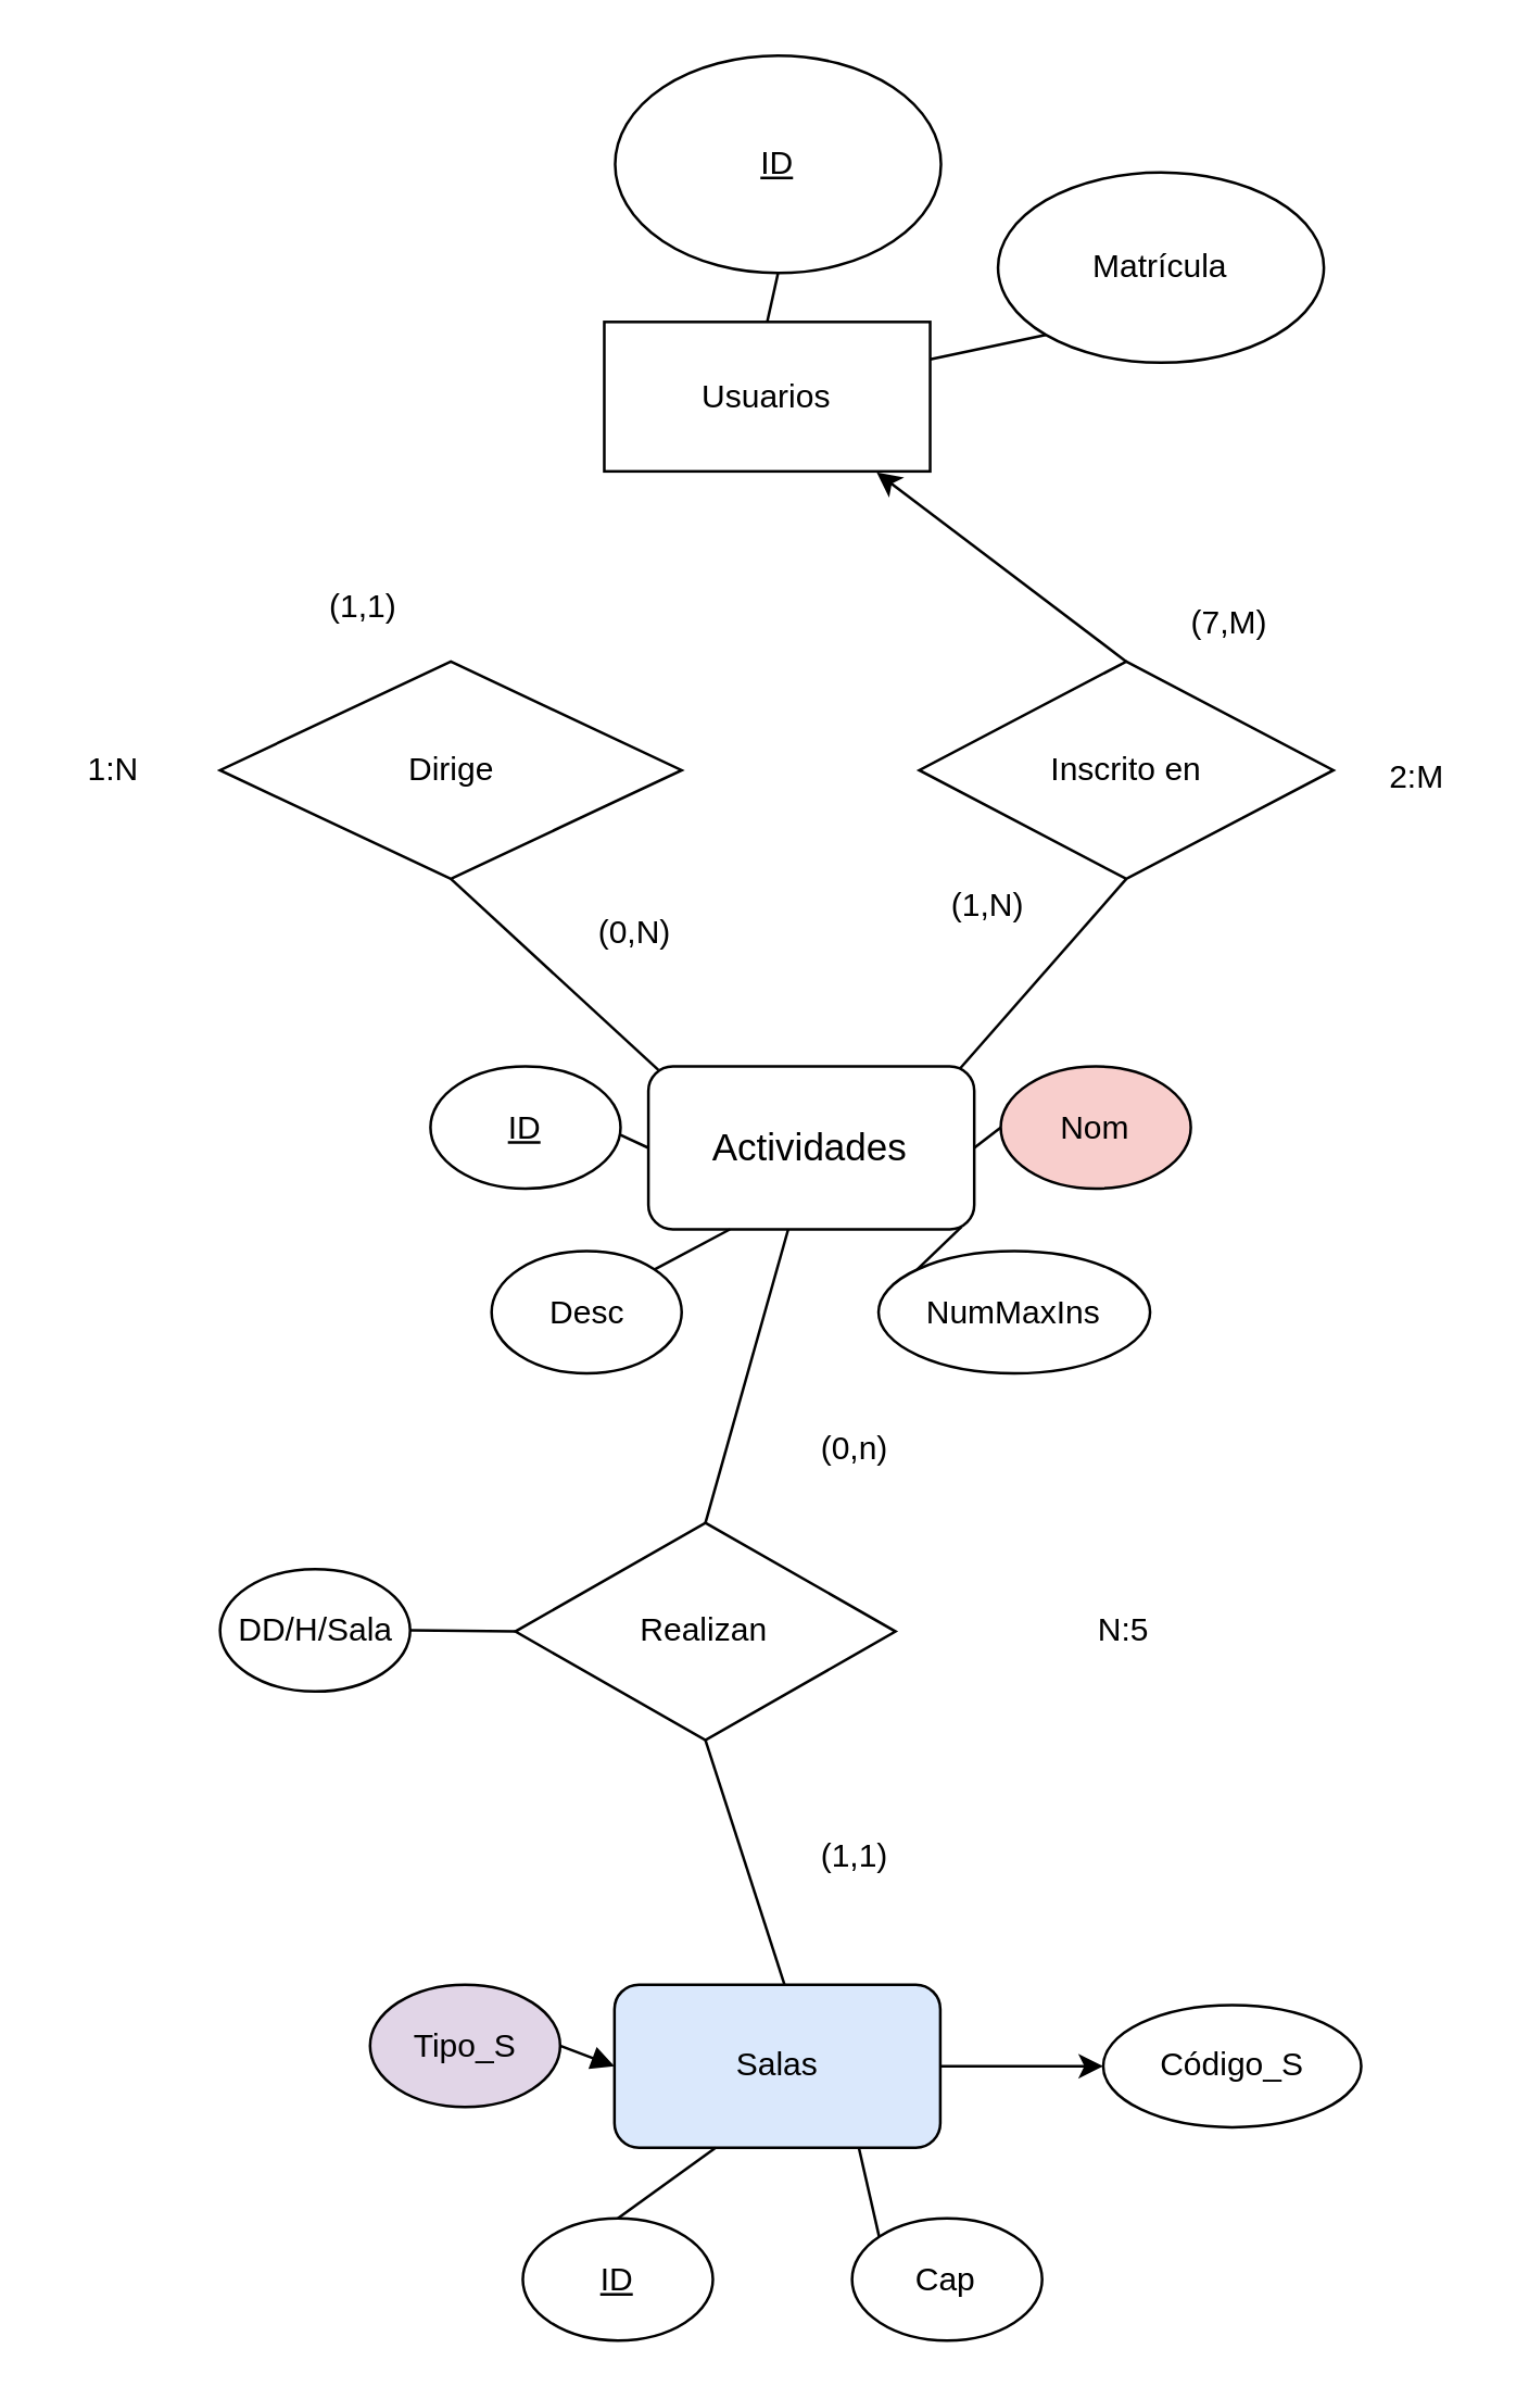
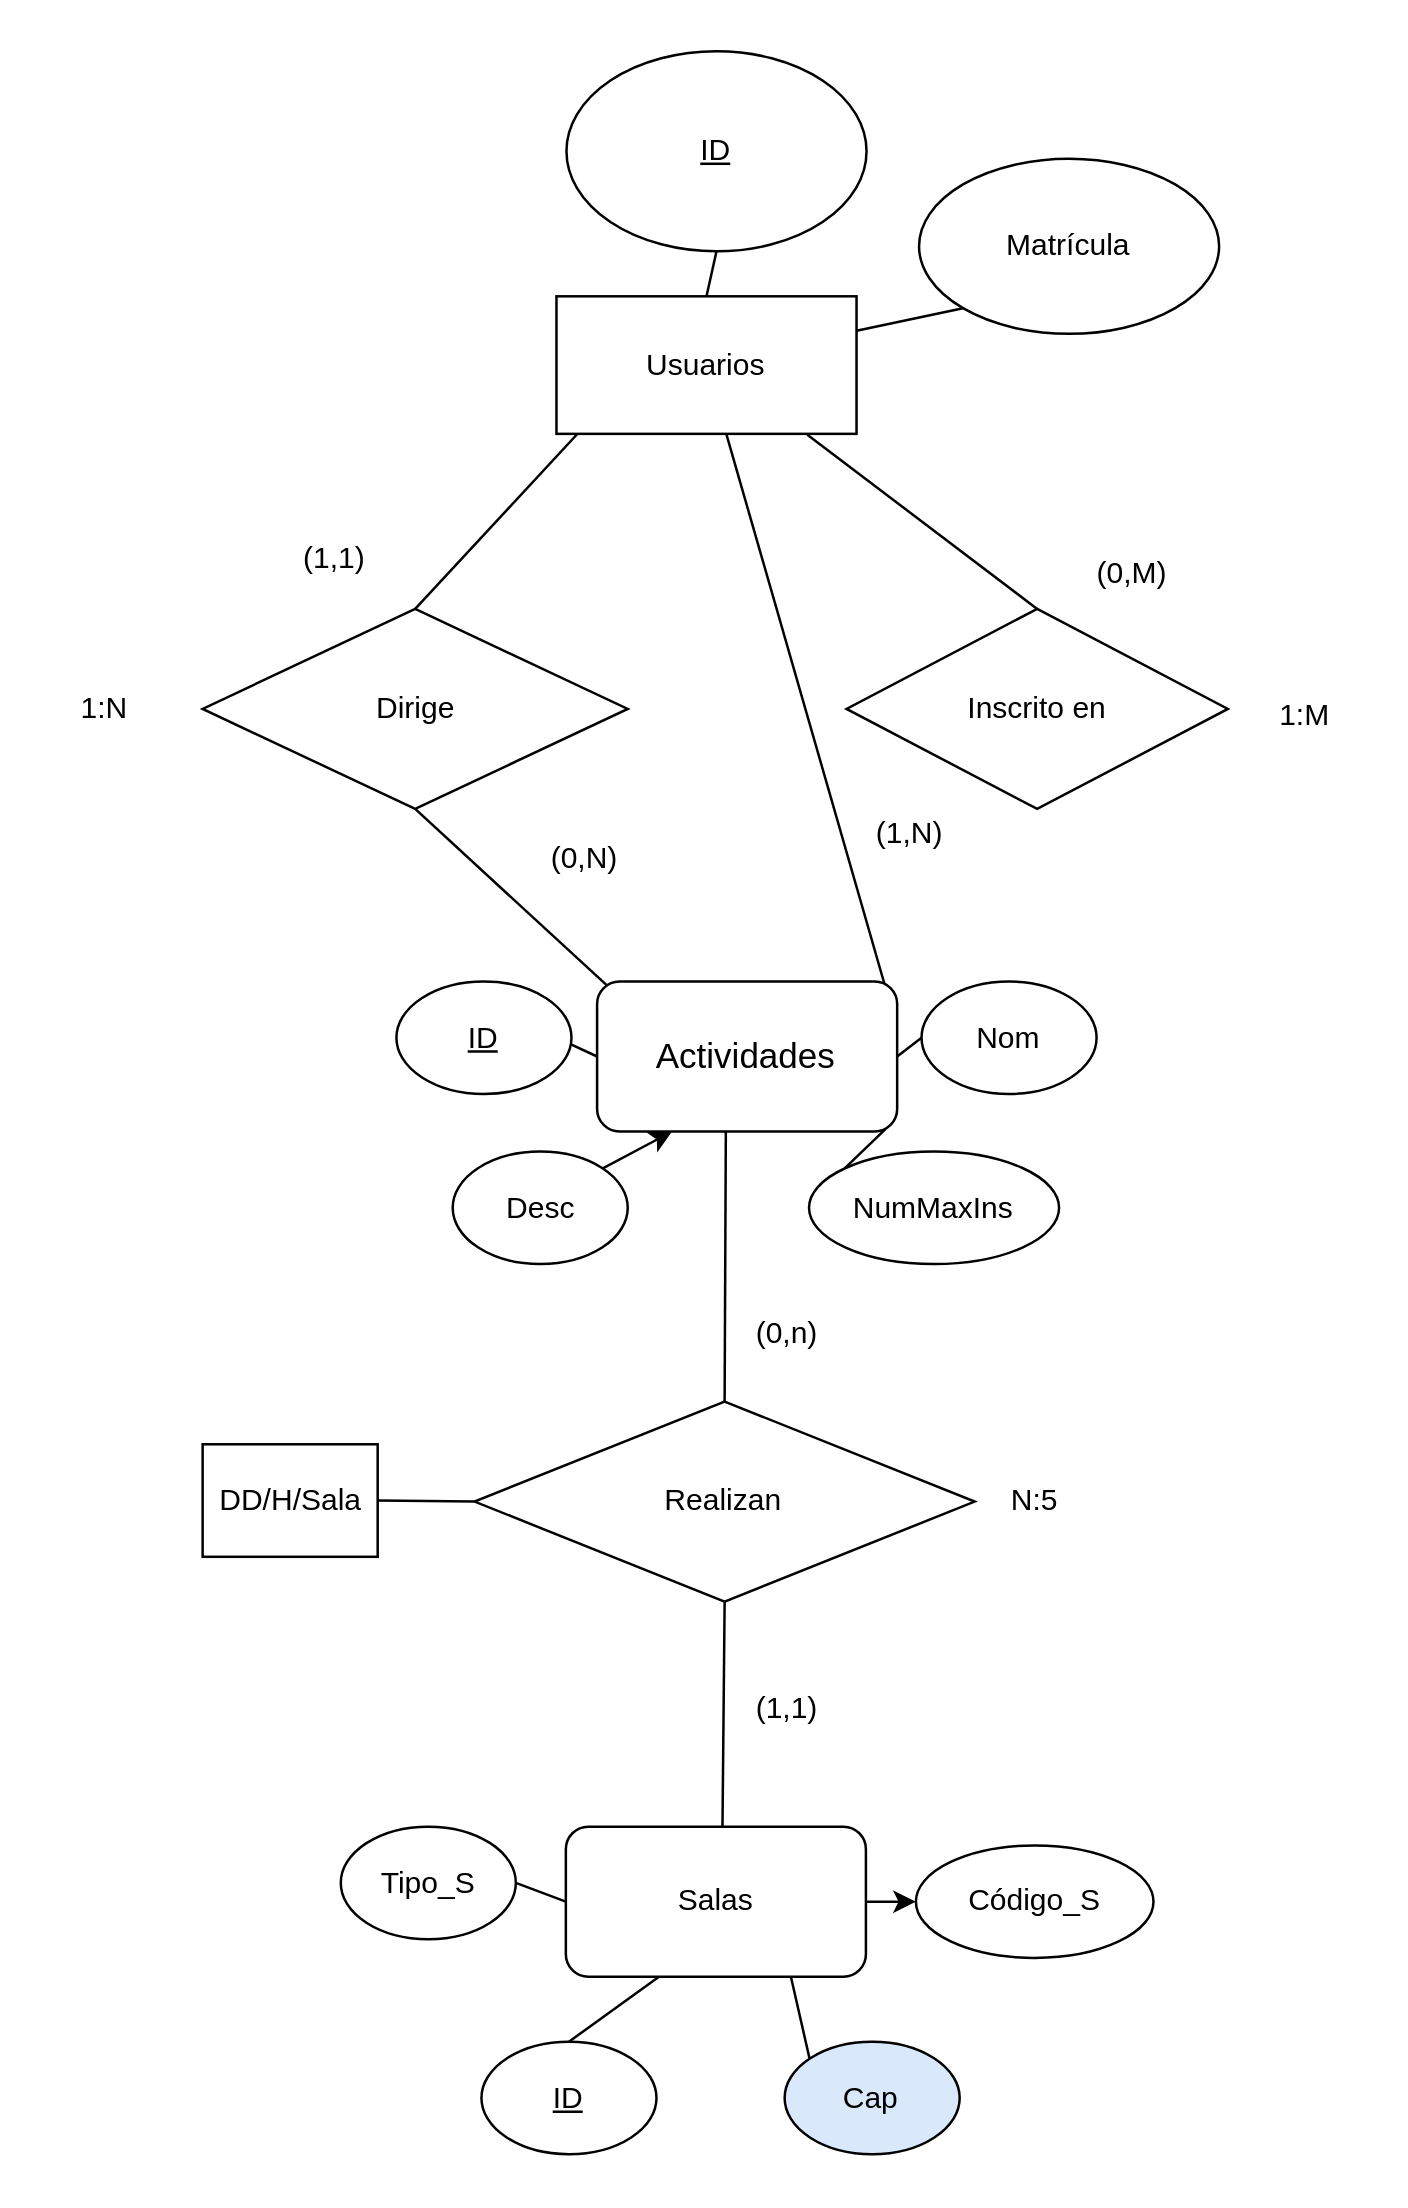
- <mxCell id="20" value="" style="endArrow=classic;html=1;rounded=0;exitX=0.5;exitY=0;exitDx=0;exitDy=0;entryX=0.836;entryY=1.007;entryDx=0;entryDy=0;entryPerimeter=0;" edge="1" parent="1" source="15" target="11"><mxGeometry width="50" height="50" relative="1" as="geometry"><mxPoint x="393" y="260" as="sourcePoint" /><mxPoint x="323" y="180" as="targetPoint" /></mxGeometry></mxCell>
+ <mxCell id="20" value="" style="endArrow=none;html=1;rounded=0;exitX=0.5;exitY=0;exitDx=0;exitDy=0;entryX=0.836;entryY=1.007;entryDx=0;entryDy=0;entryPerimeter=0;" edge="1" parent="1" source="15" target="11"><mxGeometry width="50" height="50" relative="1" as="geometry"><mxPoint x="393" y="260" as="sourcePoint" /><mxPoint x="323" y="180" as="targetPoint" /></mxGeometry></mxCell>
+ <mxCell id="19" value="" style="endArrow=none;html=1;rounded=0;exitX=0.5;exitY=0;exitDx=0;exitDy=0;entryX=0.068;entryY=1.005;entryDx=0;entryDy=0;entryPerimeter=0;" edge="1" parent="1" source="14" target="11"><mxGeometry width="50" height="50" relative="1" as="geometry"><mxPoint x="303" y="270" as="sourcePoint" /><mxPoint x="203" y="180" as="targetPoint" /></mxGeometry></mxCell>
- <mxCell id="32" value="(7,M)" style="text;html=1;align=center;verticalAlign=middle;resizable=0;points=[];autosize=1;strokeColor=none;fillColor=none;" vertex="1" parent="1"><mxGeometry x="426.5" y="214" width="50" height="30" as="geometry" /></mxCell>
+ <mxCell id="32" value="(0,M)" style="text;html=1;align=center;verticalAlign=middle;resizable=0;points=[];autosize=1;strokeColor=none;fillColor=none;" vertex="1" parent="1"><mxGeometry x="426.5" y="214" width="50" height="30" as="geometry" /></mxCell>
- <mxCell id="33" value="2:M" style="text;html=1;align=center;verticalAlign=middle;resizable=0;points=[];autosize=1;strokeColor=none;fillColor=none;" vertex="1" parent="1"><mxGeometry x="500.5" y="271" width="40" height="30" as="geometry" /></mxCell>
+ <mxCell id="33" value="1:M" style="text;html=1;align=center;verticalAlign=middle;resizable=0;points=[];autosize=1;strokeColor=none;fillColor=none;" vertex="1" parent="1"><mxGeometry x="500.5" y="271" width="40" height="30" as="geometry" /></mxCell>
- <mxCell id="22" value="" style="endArrow=none;html=1;rounded=0;entryX=0.5;entryY=1;entryDx=0;entryDy=0;exitX=0.957;exitY=0.012;exitDx=0;exitDy=0;exitPerimeter=0;" edge="1" parent="1" source="17" target="15"><mxGeometry width="50" height="50" relative="1" as="geometry"><mxPoint x="333" y="390" as="sourcePoint" /><mxPoint x="383" y="340" as="targetPoint" /></mxGeometry></mxCell>
+ <mxCell id="22" value="" style="endArrow=none;html=1;rounded=0;exitX=0.957;exitY=0.012;exitDx=0;exitDy=0;exitPerimeter=0;" edge="1" parent="1" source="17" target="11"><mxGeometry width="50" height="50" relative="1" as="geometry"><mxPoint x="333" y="390" as="sourcePoint" /><mxPoint x="383" y="340" as="targetPoint" /></mxGeometry></mxCell>
- <mxCell id="10" value="Nom" style="ellipse;whiteSpace=wrap;html=1;fillColor=#f8cecc;" vertex="1" parent="1"><mxGeometry x="368" y="392" width="70" height="45" as="geometry" /></mxCell>
+ <mxCell id="10" value="Nom" style="ellipse;whiteSpace=wrap;html=1;" vertex="1" parent="1"><mxGeometry x="368" y="392" width="70" height="45" as="geometry" /></mxCell>
- <mxCell id="39" value="" style="endArrow=none;html=1;rounded=0;exitX=1;exitY=0;exitDx=0;exitDy=0;entryX=0.25;entryY=1;entryDx=0;entryDy=0;" edge="1" parent="1" source="9" target="17"><mxGeometry width="50" height="50" relative="1" as="geometry"><mxPoint x="253" y="480" as="sourcePoint" /><mxPoint x="303" y="430" as="targetPoint" /></mxGeometry></mxCell>
+ <mxCell id="39" value="" style="endArrow=classic;html=1;rounded=0;exitX=1;exitY=0;exitDx=0;exitDy=0;entryX=0.25;entryY=1;entryDx=0;entryDy=0;" edge="1" parent="1" source="9" target="17"><mxGeometry width="50" height="50" relative="1" as="geometry"><mxPoint x="253" y="480" as="sourcePoint" /><mxPoint x="303" y="430" as="targetPoint" /></mxGeometry></mxCell>
- <mxCell id="7" value="DD/H/Sala" style="ellipse;whiteSpace=wrap;html=1;" vertex="1" parent="1"><mxGeometry x="80.5" y="577.08" width="70" height="45" as="geometry" /></mxCell>
+ <mxCell id="7" value="DD/H/Sala" style="whiteSpace=wrap;html=1;rounded=0;" vertex="1" parent="1"><mxGeometry x="80.5" y="577.08" width="70" height="45" as="geometry" /></mxCell>
- <mxCell id="16" value="Realizan" style="rhombus;whiteSpace=wrap;html=1;" vertex="1" parent="1"><mxGeometry x="189.25" y="560" width="140" height="80" as="geometry" /></mxCell>
+ <mxCell id="16" value="Realizan" style="rhombus;whiteSpace=wrap;html=1;" vertex="1" parent="1"><mxGeometry x="189.25" y="560" width="200" height="80" as="geometry" /></mxCell>
- <mxCell id="4" value="Tipo_S" style="ellipse;whiteSpace=wrap;html=1;fillColor=#e1d5e7;" vertex="1" parent="1"><mxGeometry x="135.75" y="730" width="70" height="45" as="geometry" /></mxCell>
+ <mxCell id="4" value="Tipo_S" style="ellipse;whiteSpace=wrap;html=1;" vertex="1" parent="1"><mxGeometry x="135.75" y="730" width="70" height="45" as="geometry" /></mxCell>
- <mxCell id="42" value="" style="endArrow=block;html=1;rounded=0;exitX=1;exitY=0.5;exitDx=0;exitDy=0;entryX=0;entryY=0.5;entryDx=0;entryDy=0;" edge="1" parent="1" source="4" target="18"><mxGeometry width="50" height="50" relative="1" as="geometry"><mxPoint x="293" y="790" as="sourcePoint" /><mxPoint x="343" y="740" as="targetPoint" /></mxGeometry></mxCell>
+ <mxCell id="42" value="" style="endArrow=none;html=1;rounded=0;exitX=1;exitY=0.5;exitDx=0;exitDy=0;entryX=0;entryY=0.5;entryDx=0;entryDy=0;" edge="1" parent="1" source="4" target="18"><mxGeometry width="50" height="50" relative="1" as="geometry"><mxPoint x="293" y="790" as="sourcePoint" /><mxPoint x="343" y="740" as="targetPoint" /></mxGeometry></mxCell>
- <mxCell id="18" value="Salas" style="rounded=1;whiteSpace=wrap;html=1;fillColor=#dae8fc;" vertex="1" parent="1"><mxGeometry x="225.75" y="730" width="120" height="60" as="geometry" /></mxCell>
+ <mxCell id="18" value="Salas" style="rounded=1;whiteSpace=wrap;html=1;" vertex="1" parent="1"><mxGeometry x="225.75" y="730" width="120" height="60" as="geometry" /></mxCell>
- <mxCell id="3" value="Código_S" style="ellipse;whiteSpace=wrap;html=1;" vertex="1" parent="1"><mxGeometry x="405.75" y="737.5" width="95" height="45" as="geometry" /></mxCell>
+ <mxCell id="3" value="Código_S" style="ellipse;whiteSpace=wrap;html=1;" vertex="1" parent="1"><mxGeometry x="365.75" y="737.5" width="95" height="45" as="geometry" /></mxCell>
- <mxCell id="5" value="Cap" style="ellipse;whiteSpace=wrap;html=1;" vertex="1" parent="1"><mxGeometry x="313.25" y="816" width="70" height="45" as="geometry" /></mxCell>
+ <mxCell id="5" value="Cap" style="ellipse;whiteSpace=wrap;html=1;fillColor=#dae8fc;" vertex="1" parent="1"><mxGeometry x="313.25" y="816" width="70" height="45" as="geometry" /></mxCell>
